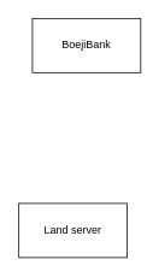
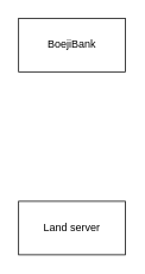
- <mxCell id="2" value="BoejiBank" style="rounded=0;whiteSpace=wrap;html=1;" vertex="1" parent="1"><mxGeometry x="35" y="20" width="120" height="60" as="geometry" /></mxCell>
+ <mxCell id="2" value="BoejiBank" style="rounded=0;whiteSpace=wrap;html=1;" vertex="1" parent="1"><mxGeometry x="20" y="20" width="120" height="60" as="geometry" /></mxCell>
